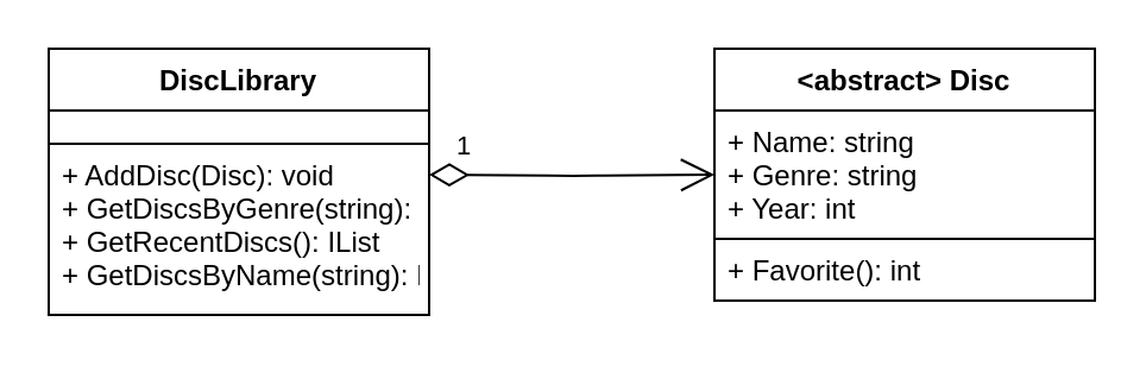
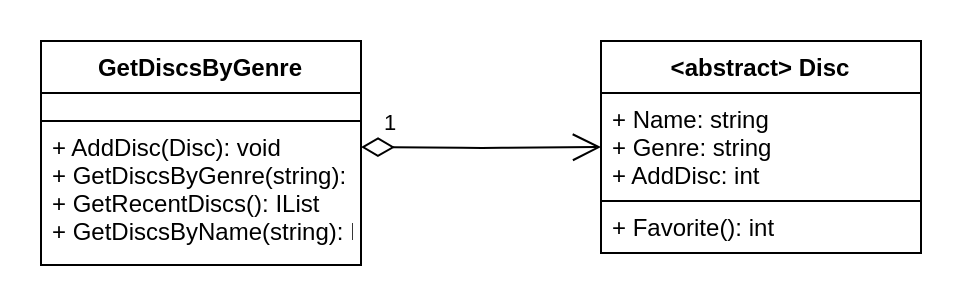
- <mxCell id="2" value="DiscLibrary" style="swimlane;fontStyle=1;align=center;verticalAlign=top;childLayout=stackLayout;horizontal=1;startSize=26;horizontalStack=0;resizeParent=1;resizeParentMax=0;resizeLast=0;collapsible=1;marginBottom=0;fillColor=none;strokeColor=#000000;fontColor=#000000;" parent="1" vertex="1"><mxGeometry x="20" y="20" width="160" height="112" as="geometry" /></mxCell>
+ <mxCell id="2" value="GetDiscsByGenre" style="swimlane;fontStyle=1;align=center;verticalAlign=top;childLayout=stackLayout;horizontal=1;startSize=26;horizontalStack=0;resizeParent=1;resizeParentMax=0;resizeLast=0;collapsible=1;marginBottom=0;fillColor=none;strokeColor=#000000;fontColor=#000000;" parent="1" vertex="1"><mxGeometry x="20" y="20" width="160" height="112" as="geometry" /></mxCell>
- <mxCell id="6" value="+ Name: string&#10;+ Genre: string&#10;+ Year: int" style="text;align=left;verticalAlign=top;spacingLeft=4;spacingRight=4;overflow=hidden;rotatable=0;points=[[0,0.5],[1,0.5]];portConstraint=eastwest;fontColor=#000000;strokeColor=#000000;" parent="5" vertex="1"><mxGeometry y="26" width="160" height="54" as="geometry" /></mxCell>
+ <mxCell id="6" value="+ Name: string&#10;+ Genre: string&#10;+ AddDisc: int" style="text;align=left;verticalAlign=top;spacingLeft=4;spacingRight=4;overflow=hidden;rotatable=0;points=[[0,0.5],[1,0.5]];portConstraint=eastwest;fontColor=#000000;strokeColor=#000000;" parent="5" vertex="1"><mxGeometry y="26" width="160" height="54" as="geometry" /></mxCell>
